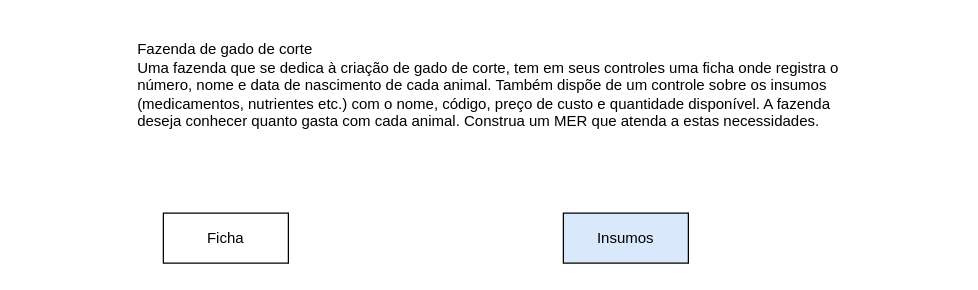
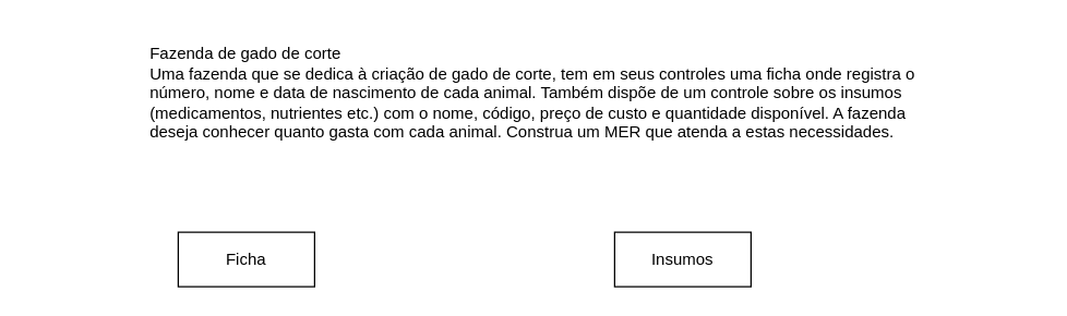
- <mxCell id="4" value="Insumos" style="whiteSpace=wrap;html=1;align=center;fillColor=#dae8fc;" vertex="1" parent="1"><mxGeometry x="450" y="170" width="100" height="40" as="geometry" /></mxCell>
+ <mxCell id="4" value="Insumos" style="whiteSpace=wrap;html=1;align=center;" vertex="1" parent="1"><mxGeometry x="450" y="170" width="100" height="40" as="geometry" /></mxCell>
